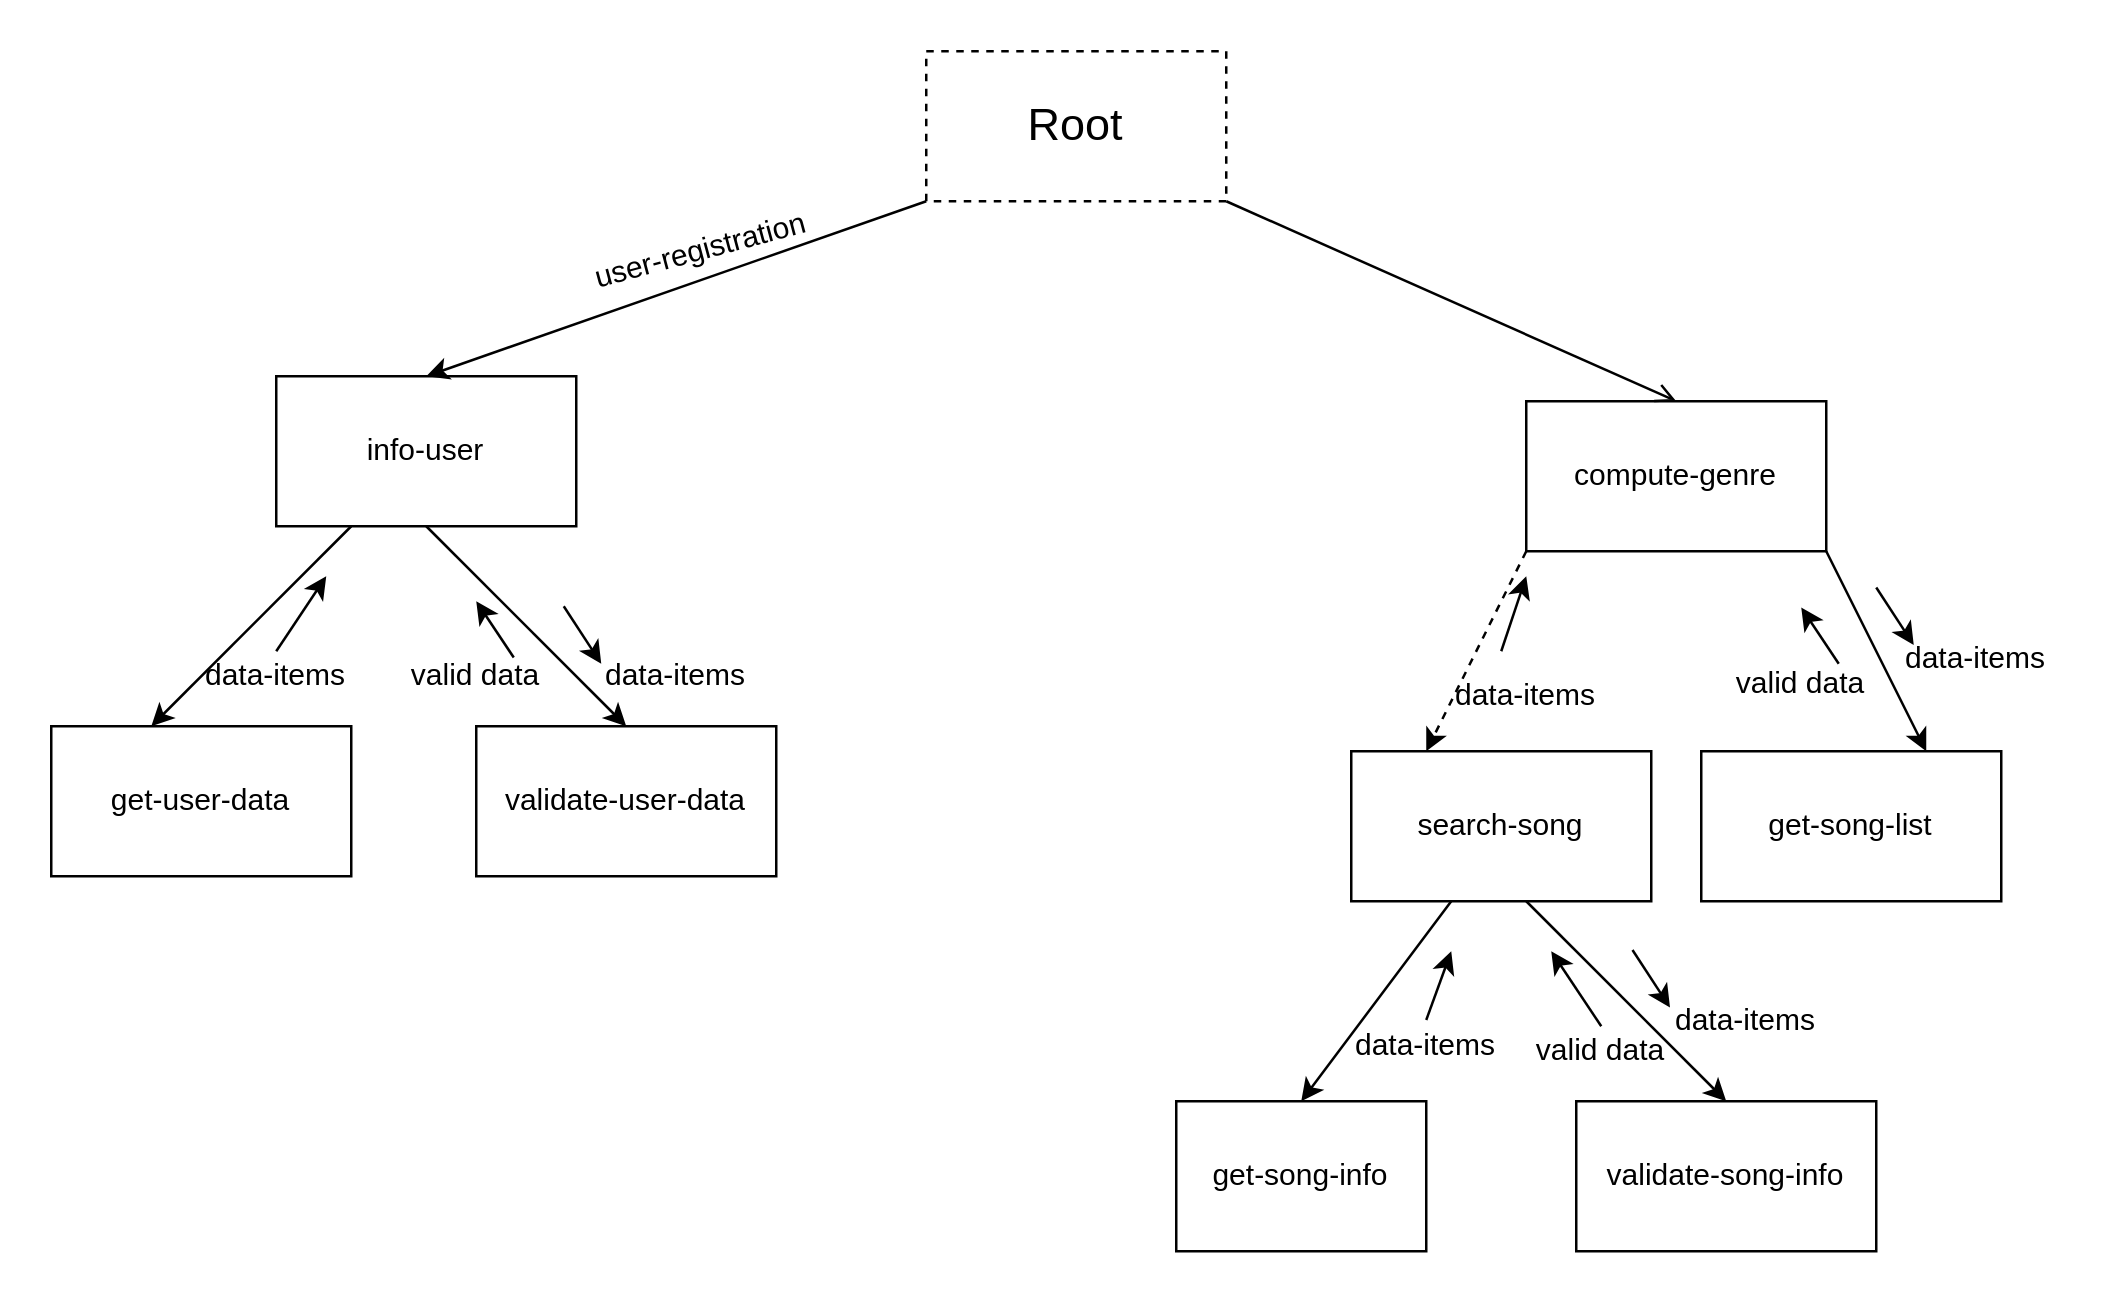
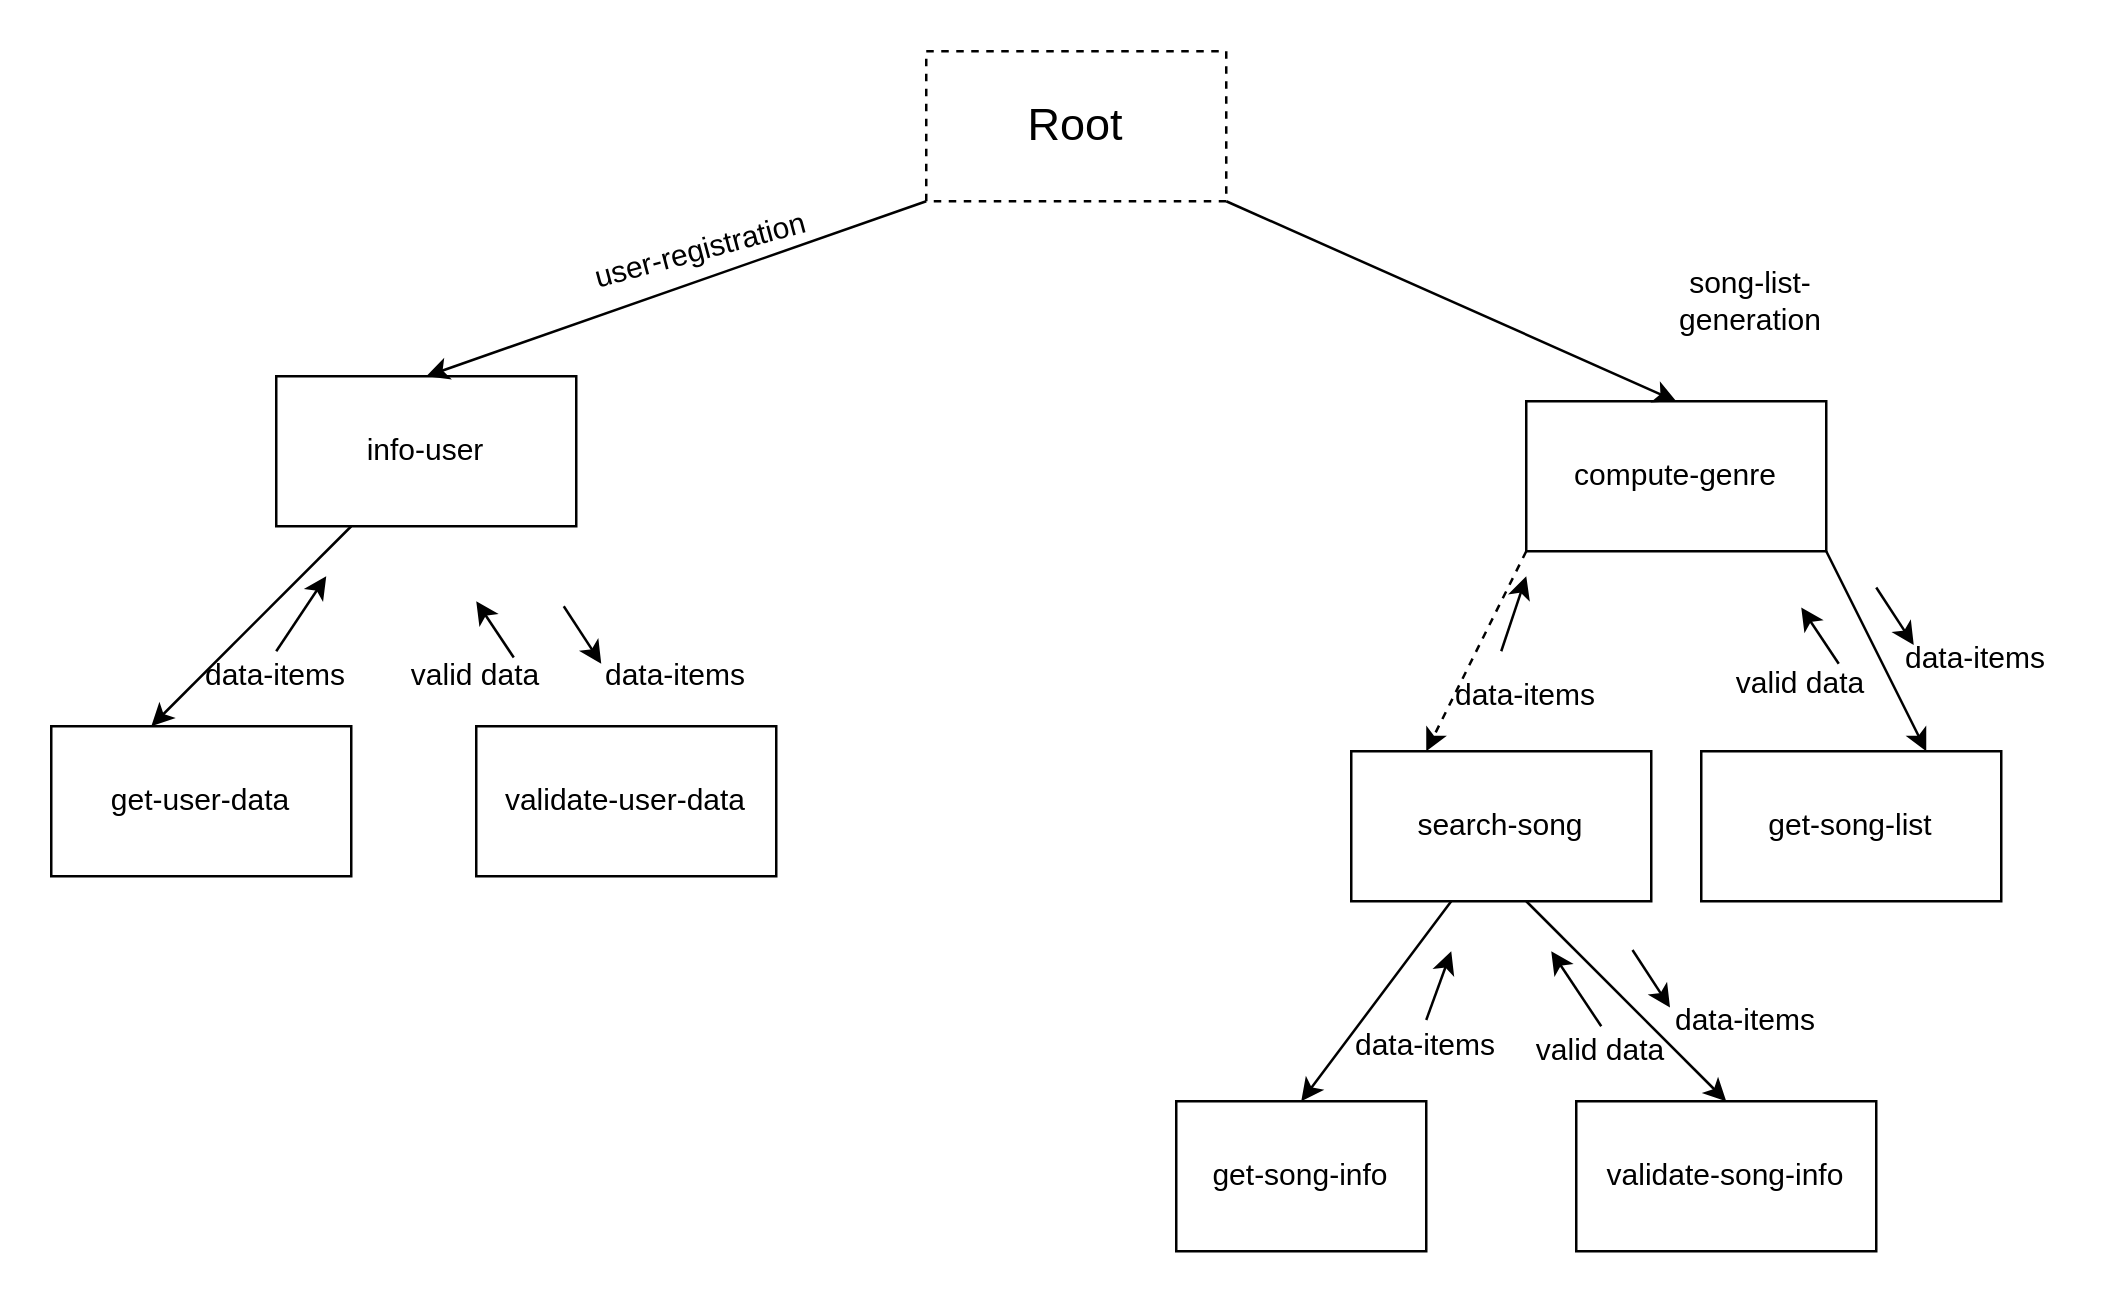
+ <mxCell id="22" value="song-list-generation" style="text;html=1;align=center;verticalAlign=middle;whiteSpace=wrap;rounded=0;" parent="1" vertex="1"><mxGeometry x="670" y="110" width="60" height="20" as="geometry" /></mxCell>
- <mxCell id="21" value="" style="endArrow=open;html=1;rounded=0;exitX=1;exitY=1;exitDx=0;exitDy=0;entryX=0.5;entryY=0;entryDx=0;entryDy=0;" parent="1" source="2" target="4" edge="1"><mxGeometry width="50" height="50" relative="1" as="geometry"><mxPoint x="495" y="80" as="sourcePoint" /><mxPoint x="445" y="130" as="targetPoint" /></mxGeometry></mxCell>
+ <mxCell id="21" value="" style="endArrow=classic;html=1;rounded=0;exitX=1;exitY=1;exitDx=0;exitDy=0;entryX=0.5;entryY=0;entryDx=0;entryDy=0;" parent="1" source="2" target="4" edge="1"><mxGeometry width="50" height="50" relative="1" as="geometry"><mxPoint x="495" y="80" as="sourcePoint" /><mxPoint x="445" y="130" as="targetPoint" /></mxGeometry></mxCell>
- <mxCell id="14" value="" style="endArrow=classic;html=1;rounded=0;entryX=0.5;entryY=0;entryDx=0;entryDy=0;exitX=0.5;exitY=1;exitDx=0;exitDy=0;" parent="1" source="3" target="6" edge="1"><mxGeometry width="50" height="50" relative="1" as="geometry"><mxPoint x="190" y="220" as="sourcePoint" /><mxPoint x="120" y="290" as="targetPoint" /></mxGeometry></mxCell>
